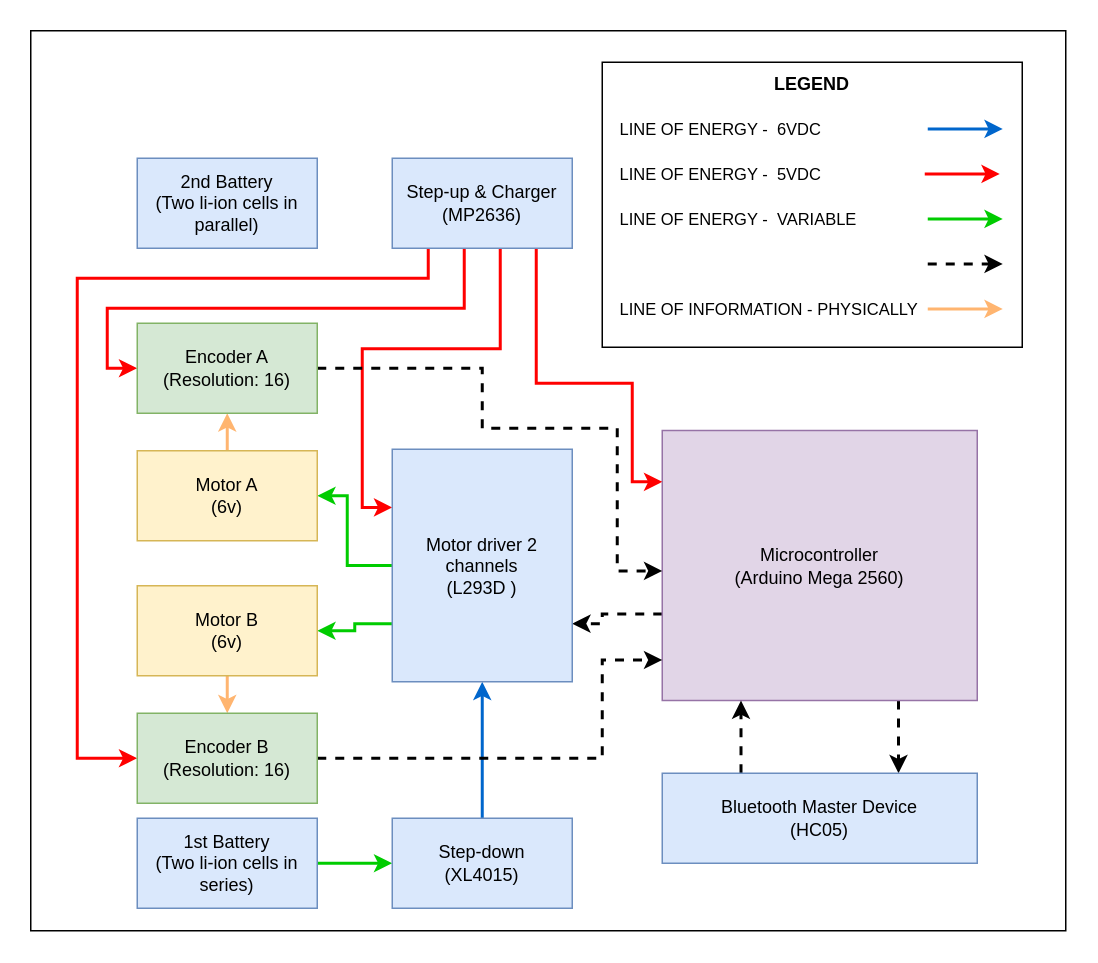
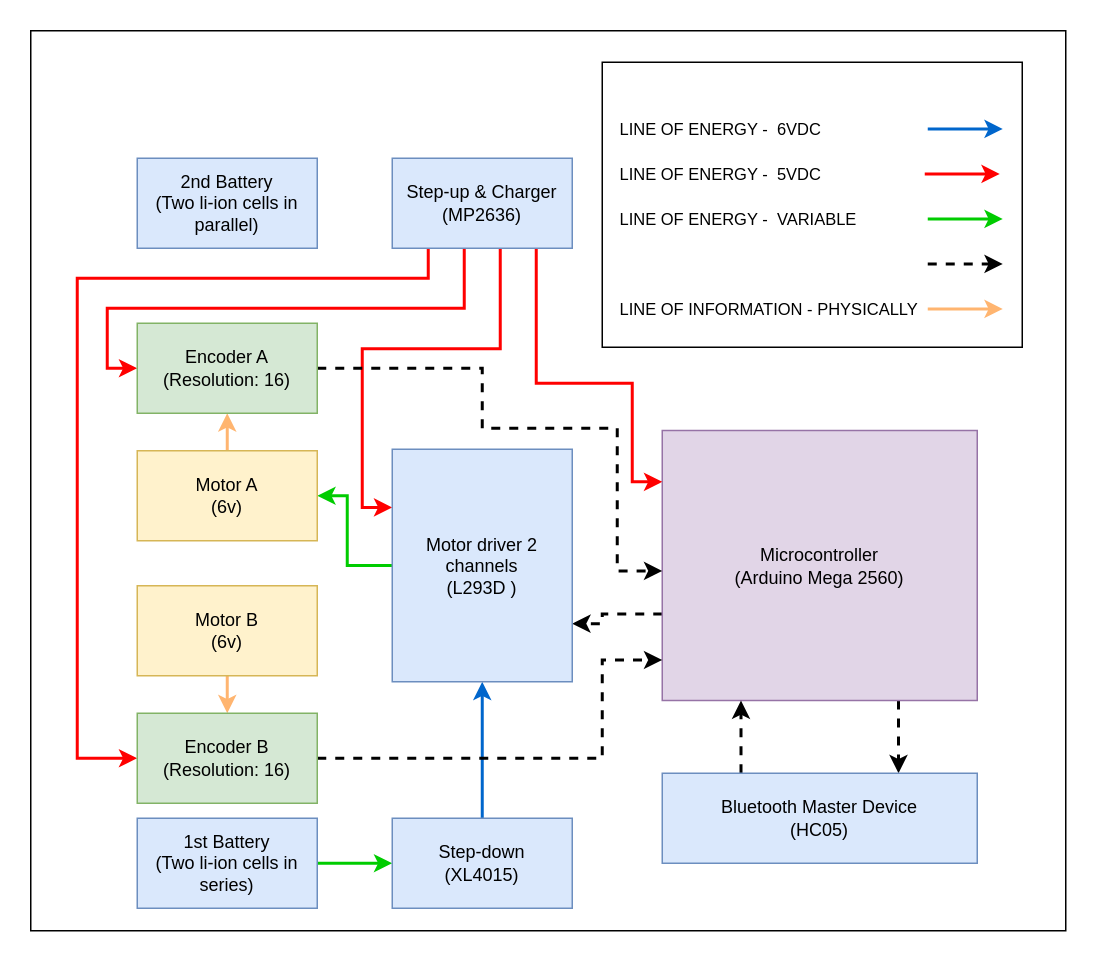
- <mxCell id="28" value="&lt;b&gt;LEGEND&lt;/b&gt;" style="text;html=1;strokeColor=none;fillColor=none;align=center;verticalAlign=middle;whiteSpace=wrap;rounded=0;" vertex="1" parent="1"><mxGeometry x="511" y="41" width="60" height="30" as="geometry" /></mxCell>
- <mxCell id="17" style="edgeStyle=orthogonalEdgeStyle;rounded=0;orthogonalLoop=1;jettySize=auto;html=1;exitX=0;exitY=0.75;exitDx=0;exitDy=0;entryX=1;entryY=0.5;entryDx=0;entryDy=0;strokeColor=#00CC00;strokeWidth=2;" edge="1" parent="1" source="18" target="22"><mxGeometry relative="1" as="geometry" /></mxCell>
